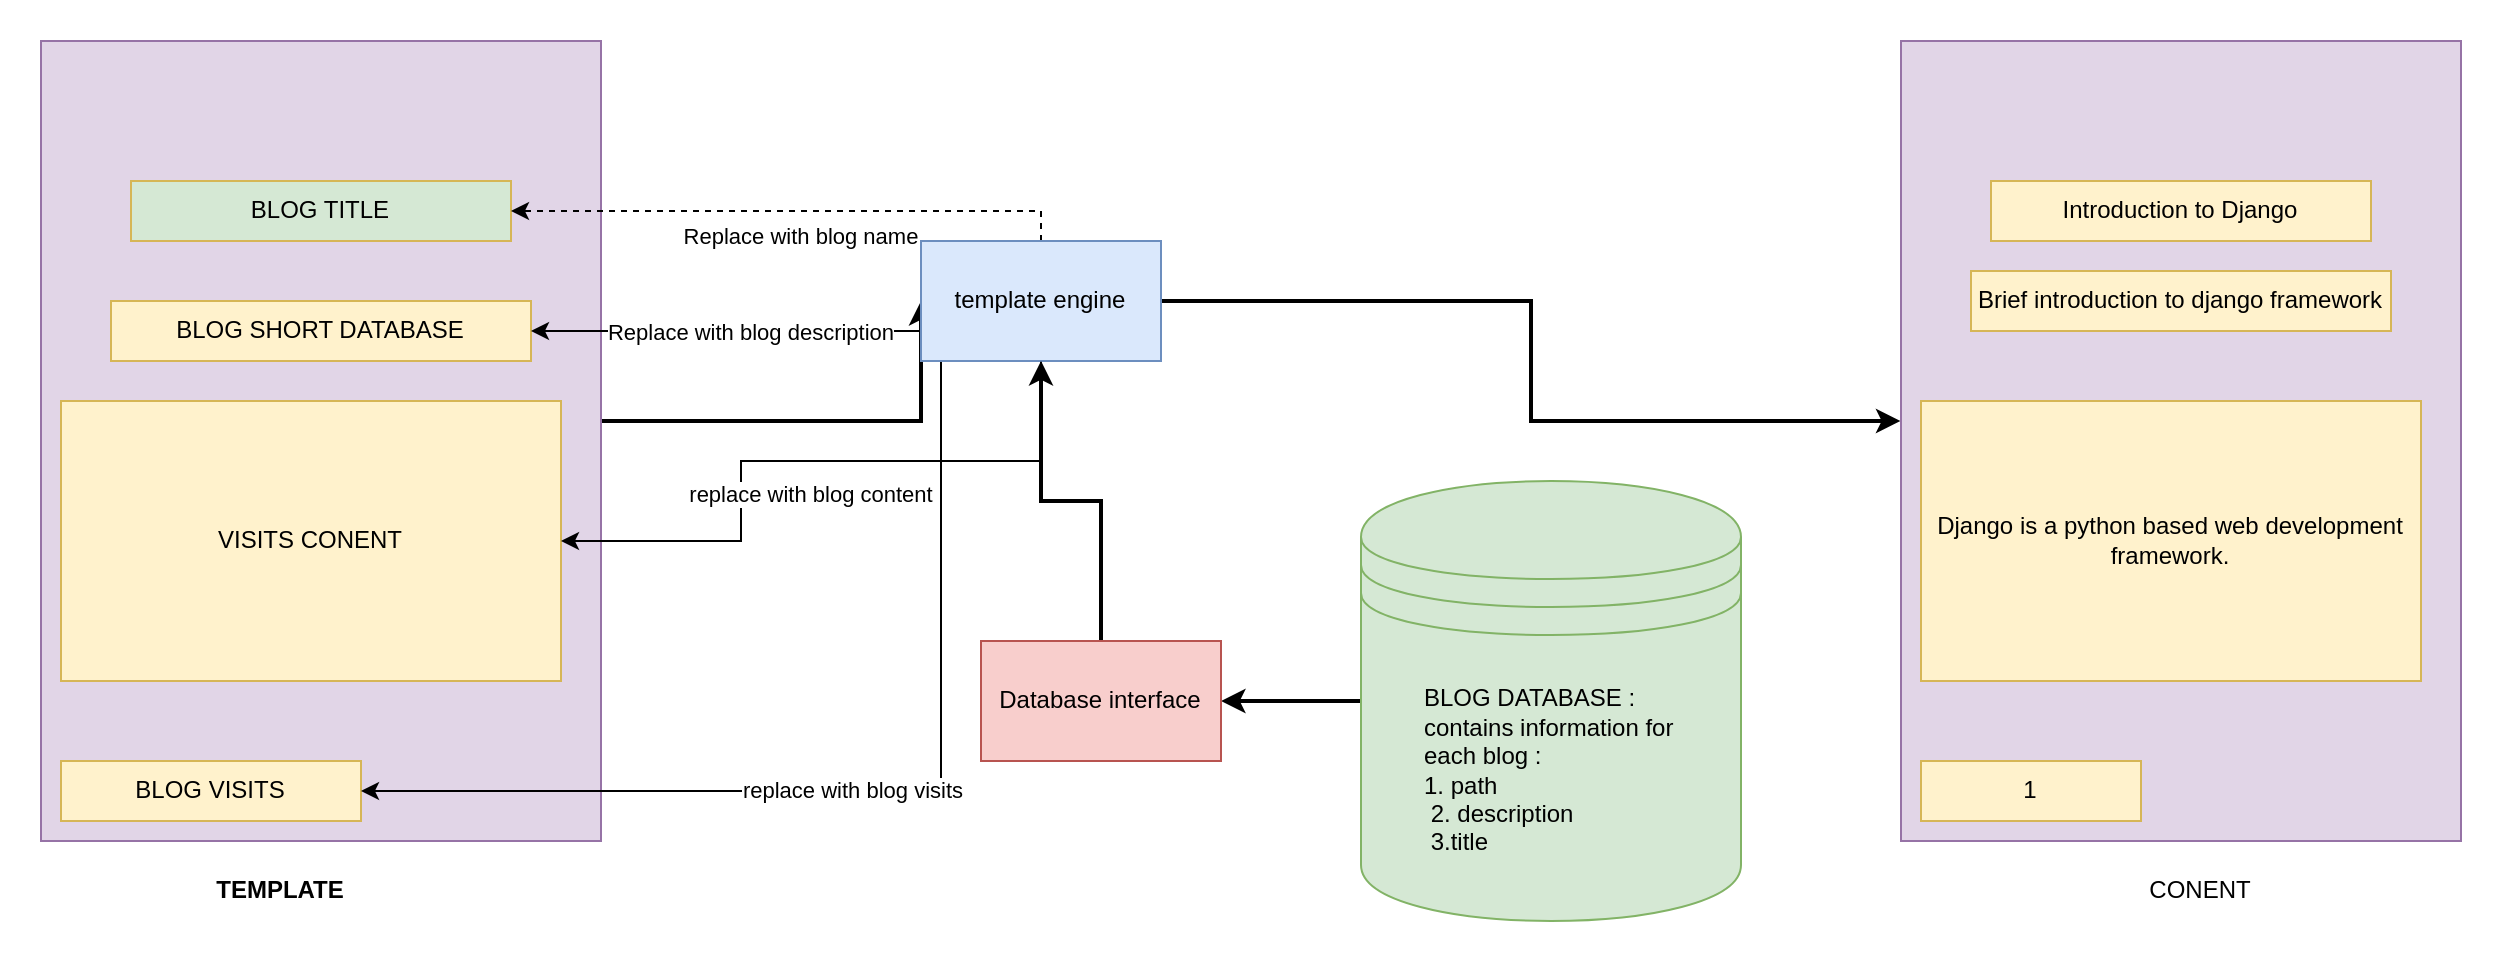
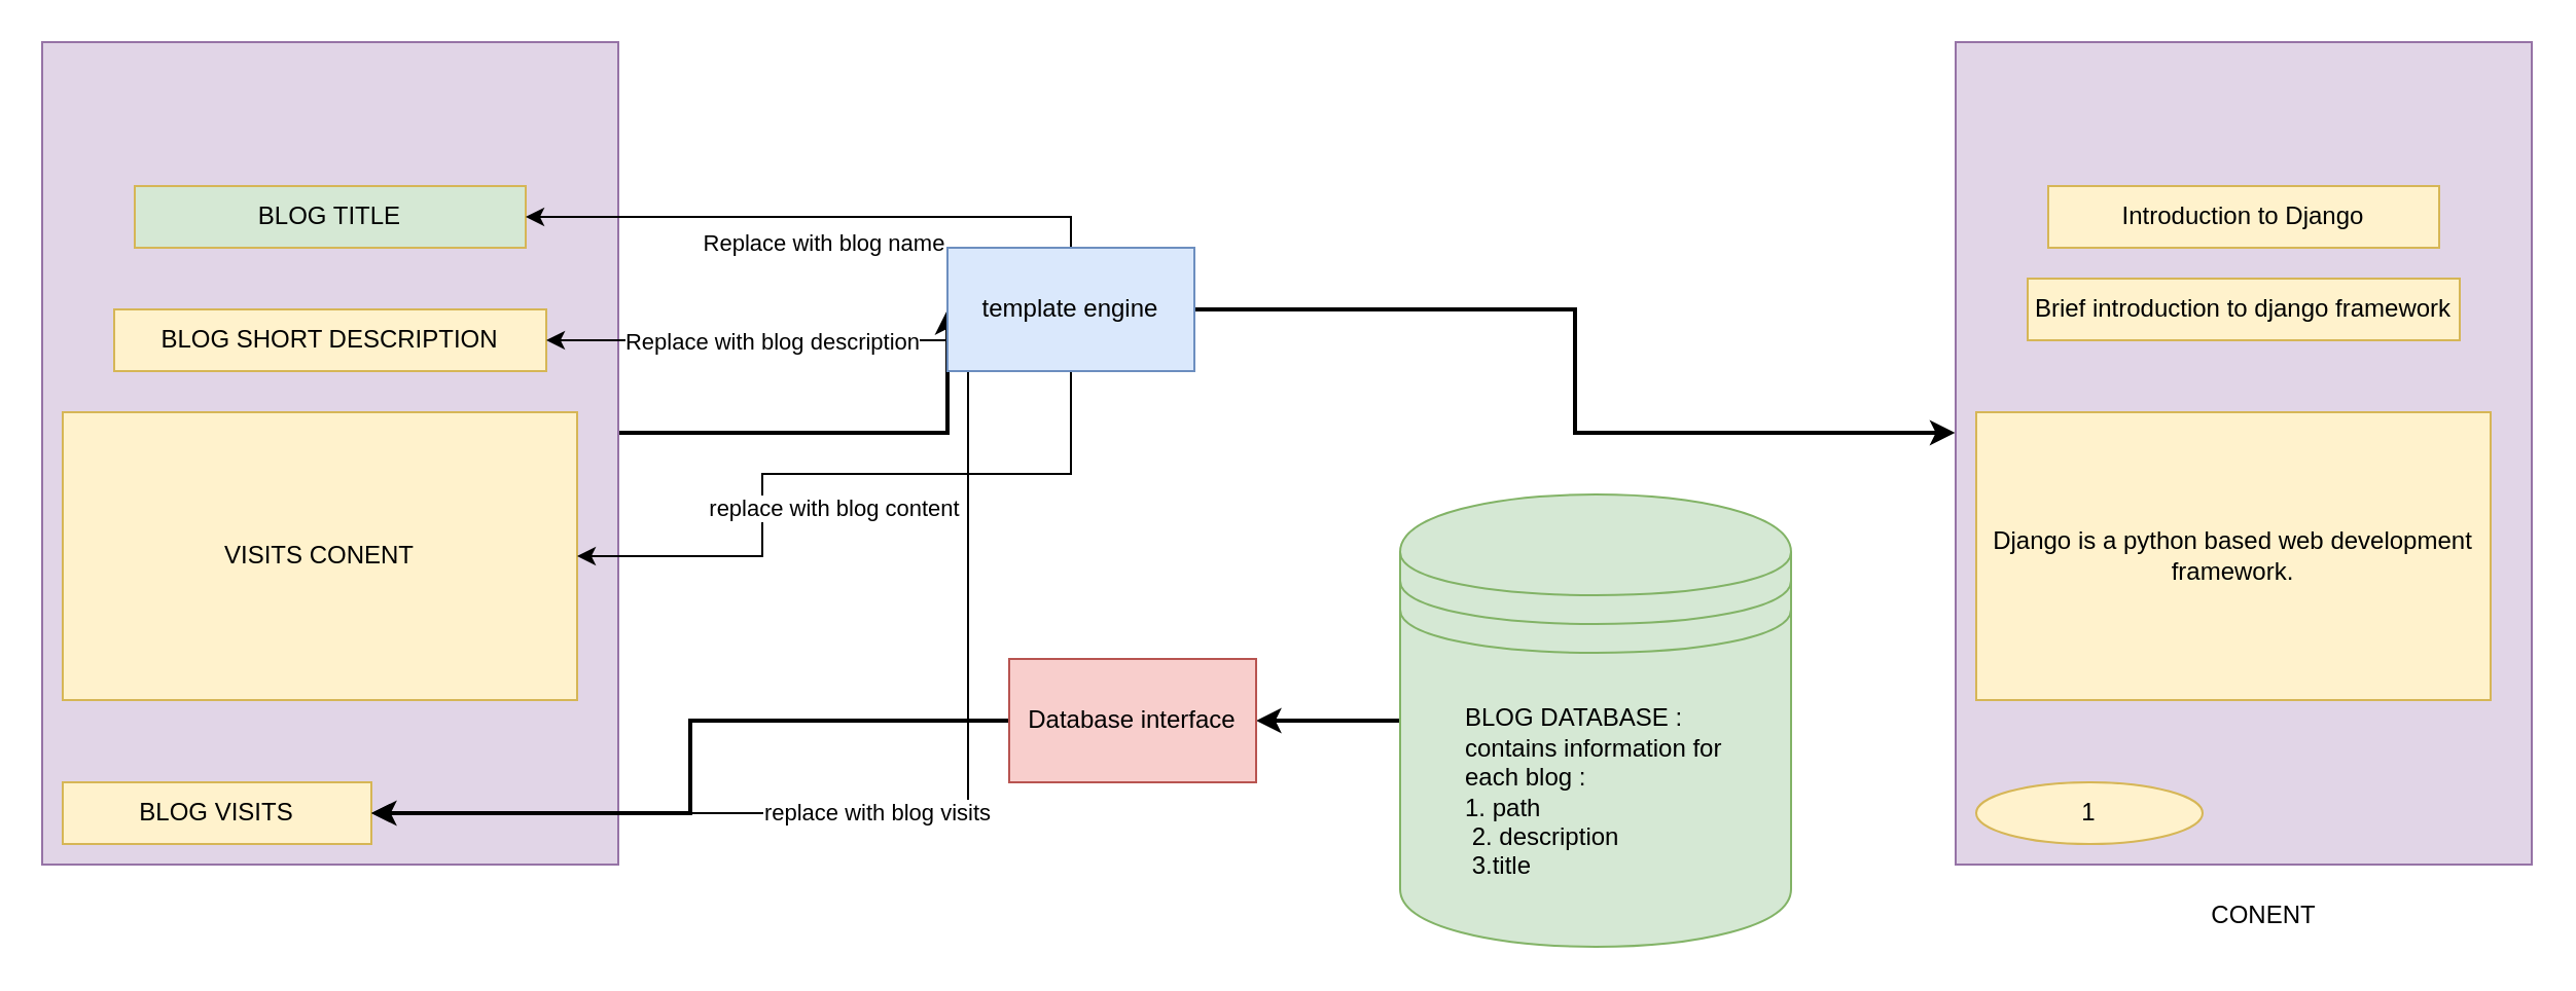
- <mxCell id="9" style="edgeStyle=orthogonalEdgeStyle;rounded=0;orthogonalLoop=1;jettySize=auto;html=1;entryX=1;entryY=0.5;entryDx=0;entryDy=0;dashed=1;" edge="1" parent="1" source="18" target="4"><mxGeometry relative="1" as="geometry"><Array as="points"><mxPoint x="520" y="105" /></Array></mxGeometry></mxCell>
+ <mxCell id="9" style="edgeStyle=orthogonalEdgeStyle;rounded=0;orthogonalLoop=1;jettySize=auto;html=1;entryX=1;entryY=0.5;entryDx=0;entryDy=0;" edge="1" parent="1" source="18" target="4"><mxGeometry relative="1" as="geometry"><Array as="points"><mxPoint x="520" y="105" /></Array></mxGeometry></mxCell>
- <mxCell id="5" value="BLOG SHORT DATABASE" style="rounded=0;whiteSpace=wrap;html=1;fillColor=#fff2cc;strokeColor=#d6b656;" vertex="1" parent="1"><mxGeometry x="55" y="150" width="210" height="30" as="geometry" /></mxCell>
+ <mxCell id="5" value="BLOG SHORT DESCRIPTION" style="rounded=0;whiteSpace=wrap;html=1;fillColor=#fff2cc;strokeColor=#d6b656;" vertex="1" parent="1"><mxGeometry x="55" y="150" width="210" height="30" as="geometry" /></mxCell>
- <mxCell id="22" style="edgeStyle=orthogonalEdgeStyle;rounded=0;orthogonalLoop=1;jettySize=auto;html=1;entryX=0.5;entryY=1;entryDx=0;entryDy=0;strokeWidth=2;" edge="1" parent="1" source="23" target="18"><mxGeometry relative="1" as="geometry" /></mxCell>
+ <mxCell id="22" style="edgeStyle=orthogonalEdgeStyle;rounded=0;orthogonalLoop=1;jettySize=auto;html=1;strokeWidth=2;" edge="1" parent="1" source="23" target="7"><mxGeometry relative="1" as="geometry" /></mxCell>
- <mxCell id="28" value="1" style="rounded=0;whiteSpace=wrap;html=1;fillColor=#fff2cc;strokeColor=#d6b656;" vertex="1" parent="1"><mxGeometry x="960" y="380" width="110" height="30" as="geometry" /></mxCell>
+ <mxCell id="28" value="1" style="ellipse;whiteSpace=wrap;html=1;fillColor=#fff2cc;strokeColor=#d6b656;" vertex="1" parent="1"><mxGeometry x="960" y="380" width="110" height="30" as="geometry" /></mxCell>
- <mxCell id="8" value="TEMPLATE" style="text;html=1;strokeColor=none;fillColor=none;align=center;verticalAlign=middle;whiteSpace=wrap;rounded=0;fontStyle=1" vertex="1" parent="1"><mxGeometry x="110" y="430" width="60" height="30" as="geometry" /></mxCell>
